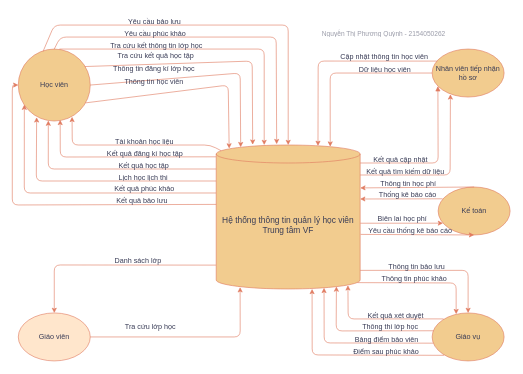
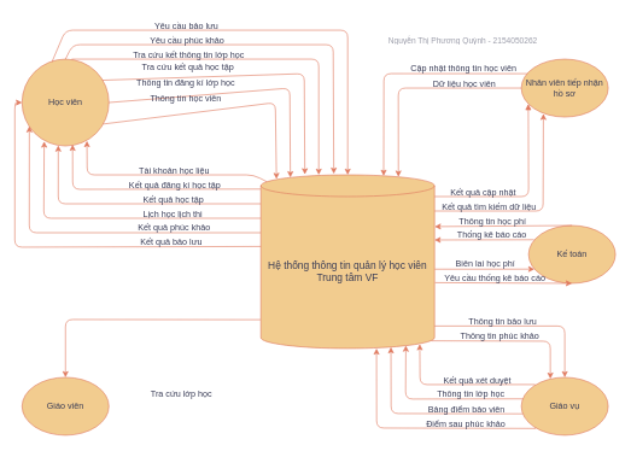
- <mxCell id="49" value="Danh sách lớp&amp;nbsp;" style="text;html=1;align=center;verticalAlign=middle;resizable=0;points=[];autosize=1;strokeColor=none;fillColor=none;fontSize=12;fontFamily=Helvetica;labelBackgroundColor=none;rounded=1;fontColor=#393C56;" parent="1" vertex="1"><mxGeometry x="181" y="420" width="100" height="30" as="geometry" /></mxCell>
- <mxCell id="62" value="Thông thi lớp học" style="text;html=1;align=center;verticalAlign=middle;resizable=0;points=[];autosize=1;strokeColor=none;fillColor=none;fontSize=12;fontFamily=Helvetica;labelBackgroundColor=none;rounded=1;fontColor=#393C56;" parent="1" vertex="1"><mxGeometry x="590" y="530" width="120" height="30" as="geometry" /></mxCell>
+ <mxCell id="62" value="Thông tin lớp học" style="text;html=1;align=center;verticalAlign=middle;resizable=0;points=[];autosize=1;strokeColor=none;fillColor=none;fontSize=12;fontFamily=Helvetica;labelBackgroundColor=none;rounded=1;fontColor=#393C56;" parent="1" vertex="1"><mxGeometry x="590" y="530" width="120" height="30" as="geometry" /></mxCell>
- <mxCell id="35" value="" style="endArrow=classic;html=1;rounded=1;fontFamily=Helvetica;fontSize=12;fontColor=default;exitX=1;exitY=0.5;exitDx=0;exitDy=0;entryX=0.166;entryY=0.988;entryDx=0;entryDy=0;entryPerimeter=0;labelBackgroundColor=none;strokeColor=#E07A5F;" parent="1" source="6" target="19" edge="1"><mxGeometry width="50" height="50" relative="1" as="geometry"><mxPoint x="180" y="471" as="sourcePoint" /><mxPoint x="400" y="491" as="targetPoint" /><Array as="points"><mxPoint x="400" y="561" /></Array></mxGeometry></mxCell>
- <mxCell id="6" value="Giáo viên" style="ellipse;whiteSpace=wrap;html=1;labelBackgroundColor=none;rounded=1;fillColor=#ffe6cc;strokeColor=#E07A5F;fontColor=#393C56;" parent="1" vertex="1"><mxGeometry x="30" y="521" width="120" height="80" as="geometry" /></mxCell>
+ <mxCell id="6" value="Giáo viên" style="ellipse;whiteSpace=wrap;html=1;labelBackgroundColor=none;rounded=1;fillColor=#F2CC8F;strokeColor=#E07A5F;fontColor=#393C56;" parent="1" vertex="1"><mxGeometry x="30" y="521" width="120" height="80" as="geometry" /></mxCell>
